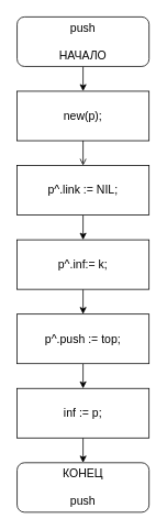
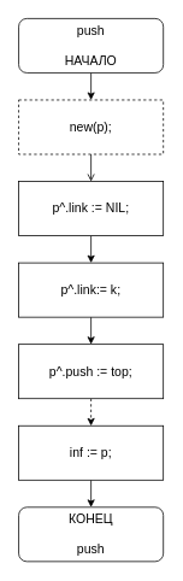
- <mxCell id="5" value="&lt;font style=&quot;font-size: 14px&quot;&gt;new(p);&lt;/font&gt;" style="rounded=0;whiteSpace=wrap;html=1;" vertex="1" parent="1"><mxGeometry x="20" y="110" width="160" height="60" as="geometry" /></mxCell>
+ <mxCell id="5" value="&lt;font style=&quot;font-size: 14px&quot;&gt;new(p);&lt;/font&gt;" style="rounded=0;whiteSpace=wrap;html=1;dashed=1;" vertex="1" parent="1"><mxGeometry x="20" y="110" width="160" height="60" as="geometry" /></mxCell>
- <mxCell id="9" value="&lt;font style=&quot;font-size: 14px&quot;&gt;p^.inf:= k;&lt;/font&gt;" style="rounded=0;whiteSpace=wrap;html=1;" vertex="1" parent="1"><mxGeometry x="20" y="290" width="160" height="60" as="geometry" /></mxCell>
+ <mxCell id="9" value="&lt;font style=&quot;font-size: 14px&quot;&gt;p^.link:= k;&lt;/font&gt;" style="rounded=0;whiteSpace=wrap;html=1;" vertex="1" parent="1"><mxGeometry x="20" y="290" width="160" height="60" as="geometry" /></mxCell>
- <mxCell id="6" style="edgeStyle=orthogonalEdgeStyle;rounded=0;orthogonalLoop=1;jettySize=auto;html=1;exitX=0.5;exitY=1;exitDx=0;exitDy=0;entryX=0.5;entryY=0;entryDx=0;entryDy=0;" edge="1" parent="1" source="7" target="14"><mxGeometry relative="1" as="geometry" /></mxCell>
+ <mxCell id="6" style="edgeStyle=orthogonalEdgeStyle;rounded=0;orthogonalLoop=1;jettySize=auto;html=1;exitX=0.5;exitY=1;exitDx=0;exitDy=0;entryX=0.5;entryY=0;entryDx=0;entryDy=0;dashed=1;" edge="1" parent="1" source="7" target="14"><mxGeometry relative="1" as="geometry" /></mxCell>
